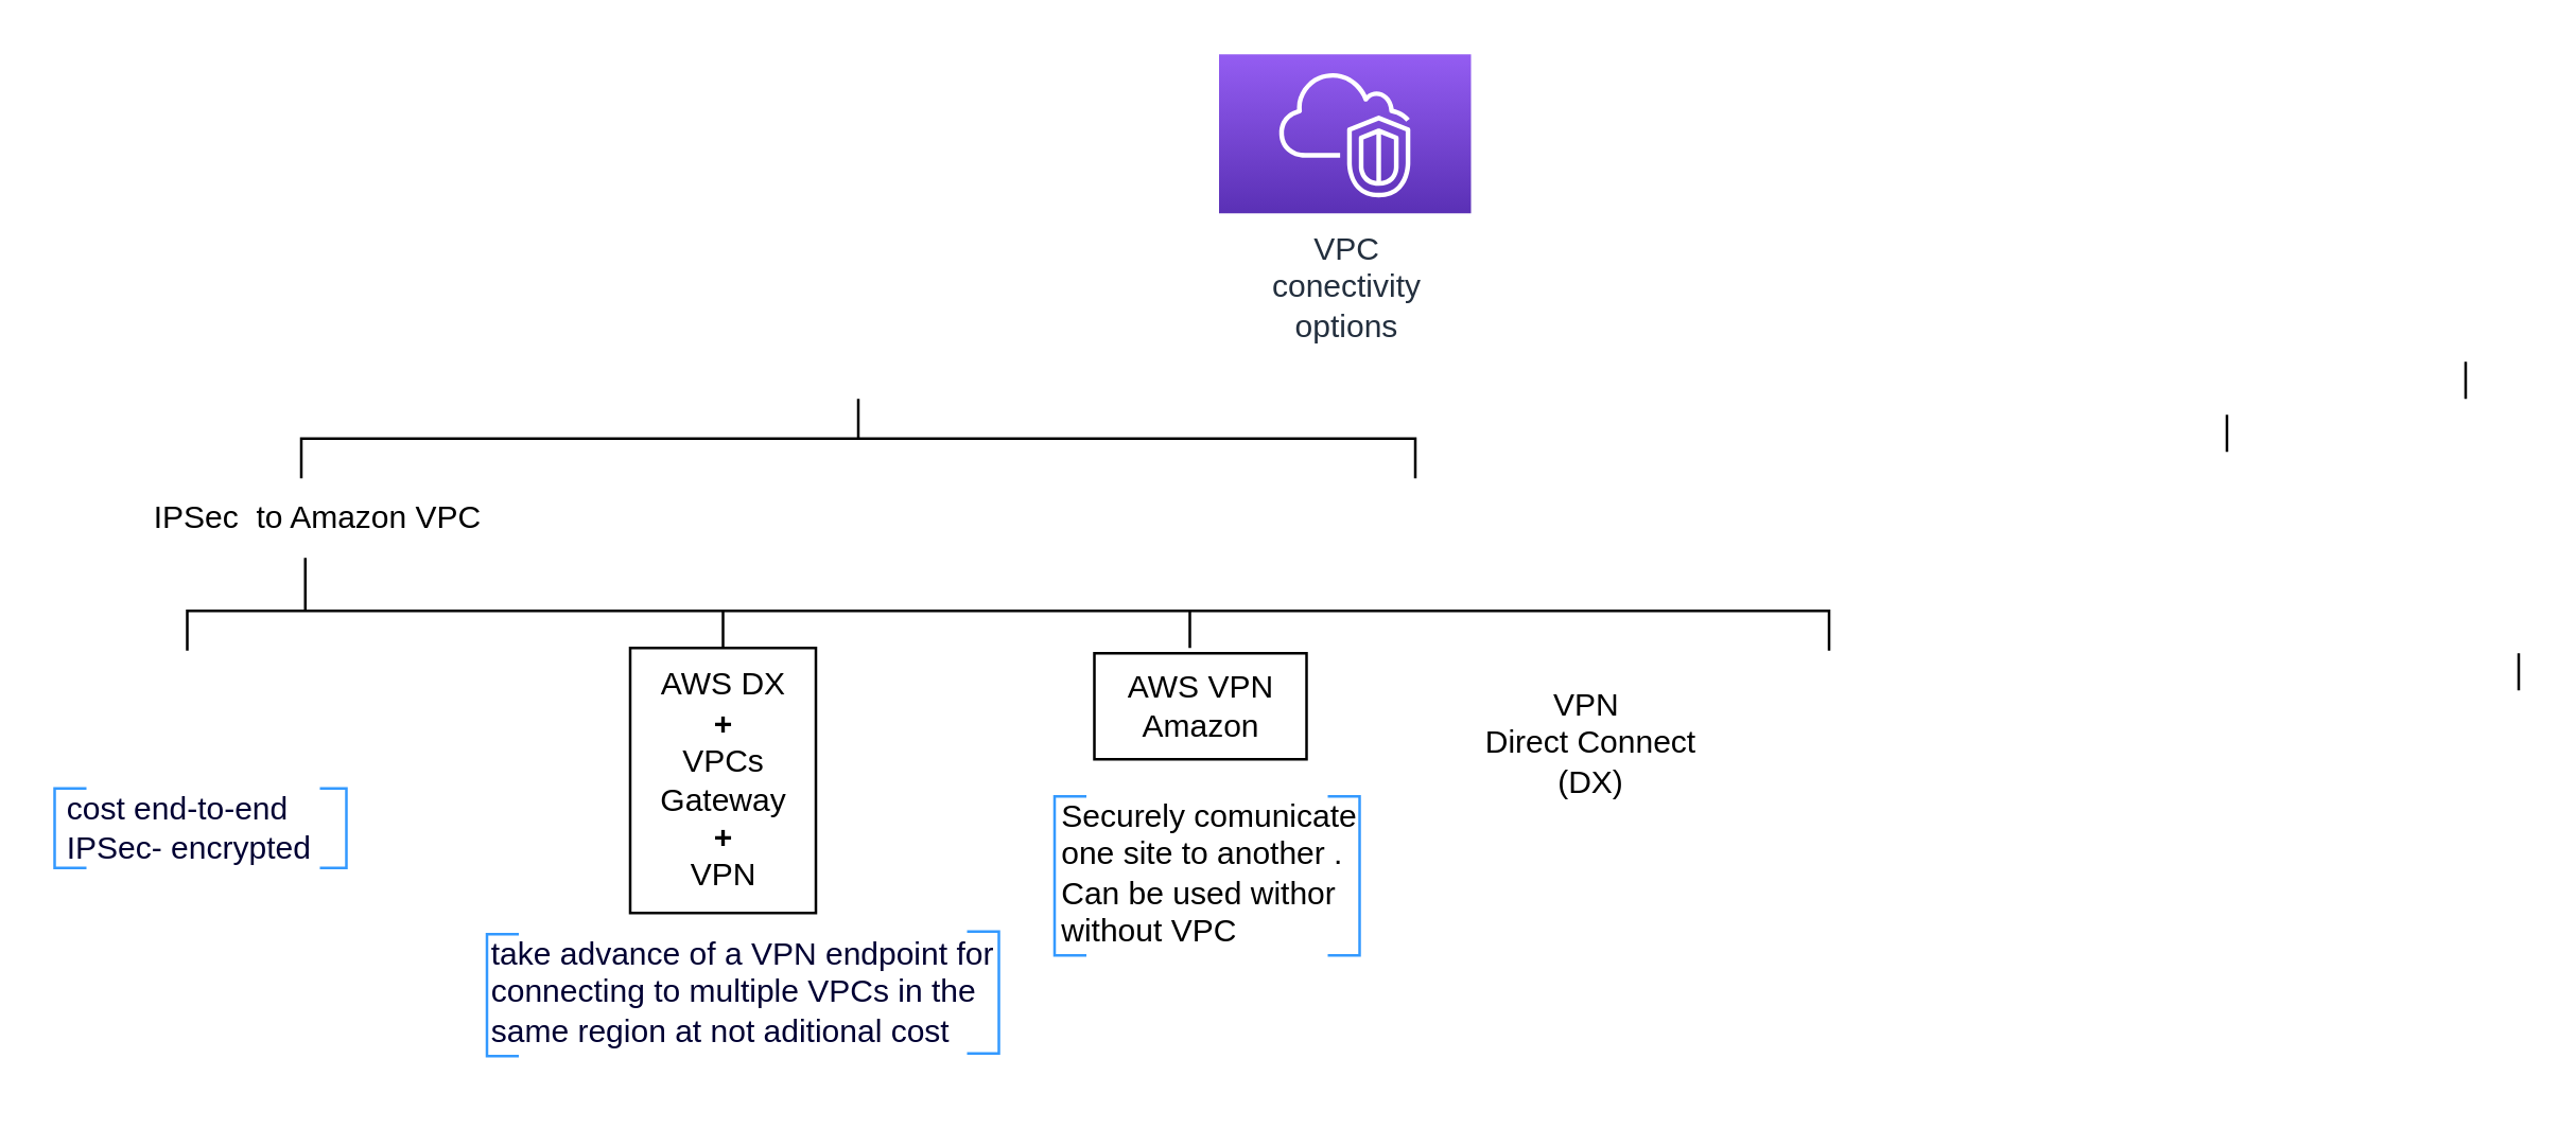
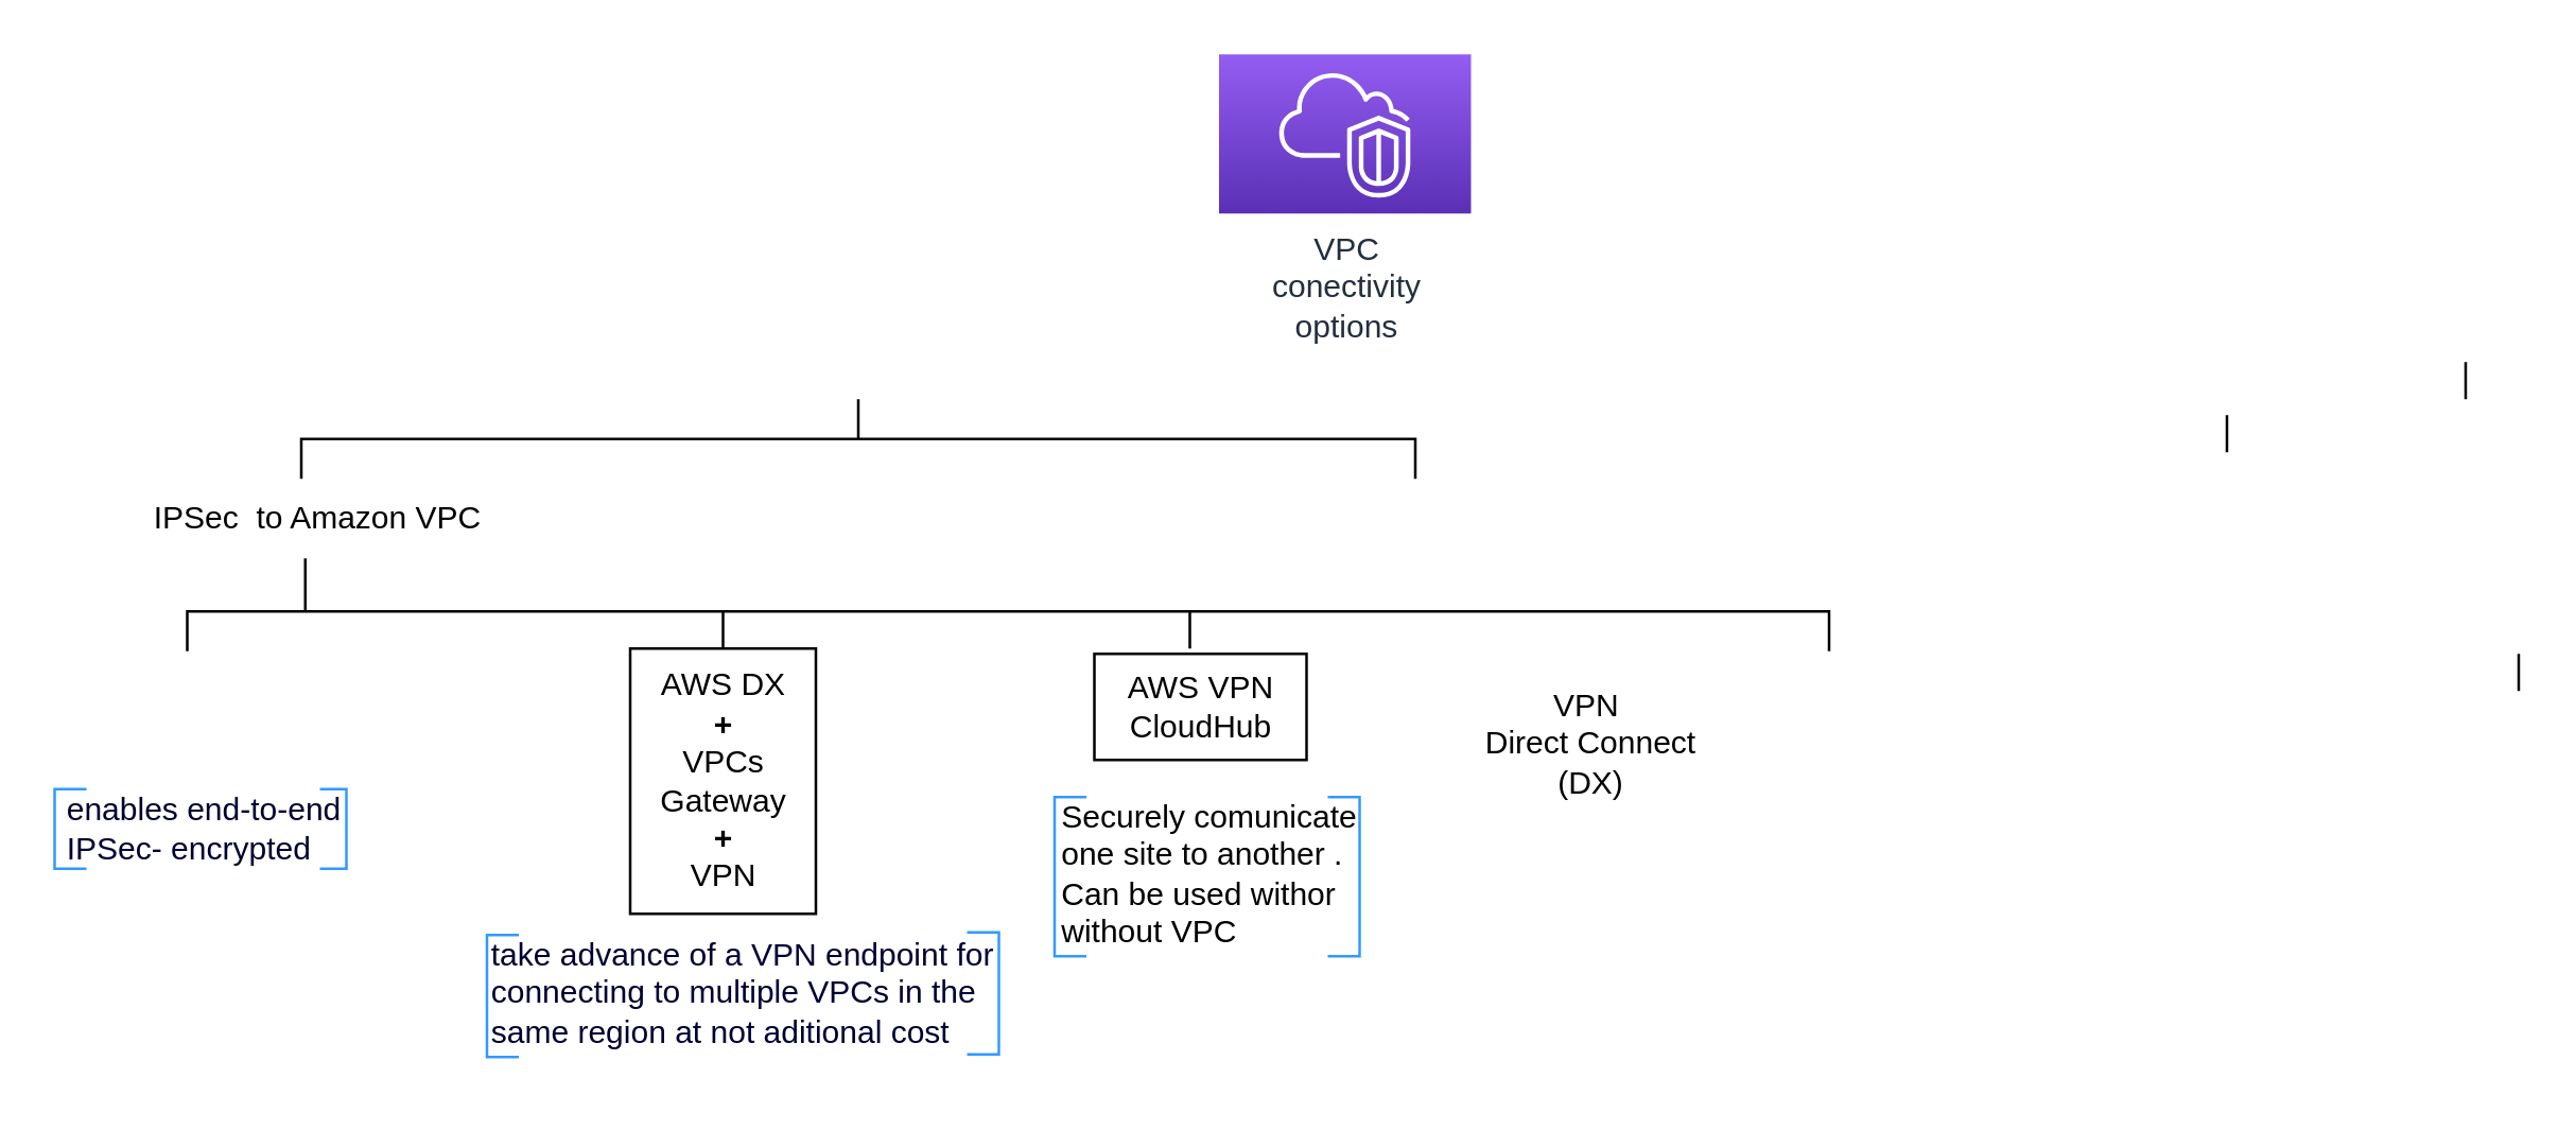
- <mxCell id="18" value="AWS VPN&lt;br&gt;Amazon" style="text;html=1;align=center;verticalAlign=middle;resizable=0;points=[];autosize=1;strokeColor=default;fillColor=none;" vertex="1" parent="1"><mxGeometry x="412" y="246" width="80" height="40" as="geometry" /></mxCell>
+ <mxCell id="18" value="AWS VPN&lt;br&gt;CloudHub" style="text;html=1;align=center;verticalAlign=middle;resizable=0;points=[];autosize=1;strokeColor=default;fillColor=none;" vertex="1" parent="1"><mxGeometry x="412" y="246" width="80" height="40" as="geometry" /></mxCell>
- <mxCell id="9" value="cost end-to-end&lt;br&gt;IPSec- encrypted" style="text;html=1;align=left;verticalAlign=middle;resizable=0;points=[];autosize=1;strokeColor=none;fillColor=none;fontSize=12;fontColor=#000033;" vertex="1" parent="1"><mxGeometry x="23" y="292" width="130" height="40" as="geometry" /></mxCell>
+ <mxCell id="9" value="enables end-to-end&lt;br&gt;IPSec- encrypted" style="text;html=1;align=left;verticalAlign=middle;resizable=0;points=[];autosize=1;strokeColor=none;fillColor=none;fontSize=12;fontColor=#000033;" vertex="1" parent="1"><mxGeometry x="23" y="292" width="130" height="40" as="geometry" /></mxCell>
